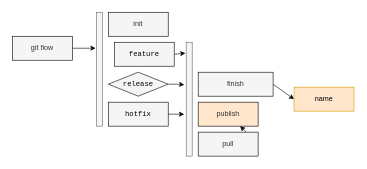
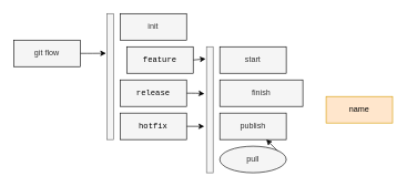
+ <mxCell id="11" value="start" style="rounded=0;whiteSpace=wrap;html=1;fillColor=#f5f5f5;strokeColor=#000000;fontColor=#333333;" vertex="1" parent="1"><mxGeometry x="330" y="70" width="100" height="40" as="geometry" /></mxCell>
- <mxCell id="8" value="&lt;div style=&quot;font-family: &amp;#34;menlo&amp;#34; , &amp;#34;monaco&amp;#34; , &amp;#34;courier new&amp;#34; , monospace ; line-height: 18px&quot;&gt;&lt;font color=&quot;#000000&quot;&gt;release&lt;/font&gt;&lt;/div&gt;" style="rhombus;whiteSpace=wrap;html=1;fillColor=#f5f5f5;strokeColor=#000000;fontColor=#333333;" vertex="1" parent="1"><mxGeometry x="180" y="120" width="100" height="40" as="geometry" /></mxCell>
+ <mxCell id="8" value="&lt;div style=&quot;font-family: &amp;#34;menlo&amp;#34; , &amp;#34;monaco&amp;#34; , &amp;#34;courier new&amp;#34; , monospace ; line-height: 18px&quot;&gt;&lt;font color=&quot;#000000&quot;&gt;release&lt;/font&gt;&lt;/div&gt;" style="rounded=0;whiteSpace=wrap;html=1;fillColor=#f5f5f5;strokeColor=#000000;fontColor=#333333;" vertex="1" parent="1"><mxGeometry x="180" y="120" width="100" height="40" as="geometry" /></mxCell>
- <mxCell id="12" style="edgeStyle=none;html=1;exitX=1;exitY=0.5;exitDx=0;exitDy=0;entryX=0;entryY=0.5;entryDx=0;entryDy=0;fontColor=#000000;" edge="1" parent="1" source="13" target="19"><mxGeometry relative="1" as="geometry" /></mxCell>
- <mxCell id="14" value="publish" style="rounded=0;whiteSpace=wrap;html=1;fillColor=#ffe6cc;strokeColor=#000000;fontColor=#333333;" vertex="1" parent="1"><mxGeometry x="330" y="170" width="100" height="40" as="geometry" /></mxCell>
+ <mxCell id="14" value="publish" style="rounded=0;whiteSpace=wrap;html=1;fillColor=#f5f5f5;strokeColor=#000000;fontColor=#333333;" vertex="1" parent="1"><mxGeometry x="330" y="170" width="100" height="40" as="geometry" /></mxCell>
- <mxCell id="16" value="pull" style="rounded=0;whiteSpace=wrap;html=1;fillColor=#f5f5f5;strokeColor=#000000;fontColor=#333333;" vertex="1" parent="1"><mxGeometry x="330" y="220" width="100" height="40" as="geometry" /></mxCell>
+ <mxCell id="16" value="pull" style="ellipse;whiteSpace=wrap;html=1;fillColor=#f5f5f5;strokeColor=#000000;fontColor=#333333;" vertex="1" parent="1"><mxGeometry x="330" y="220" width="100" height="40" as="geometry" /></mxCell>
